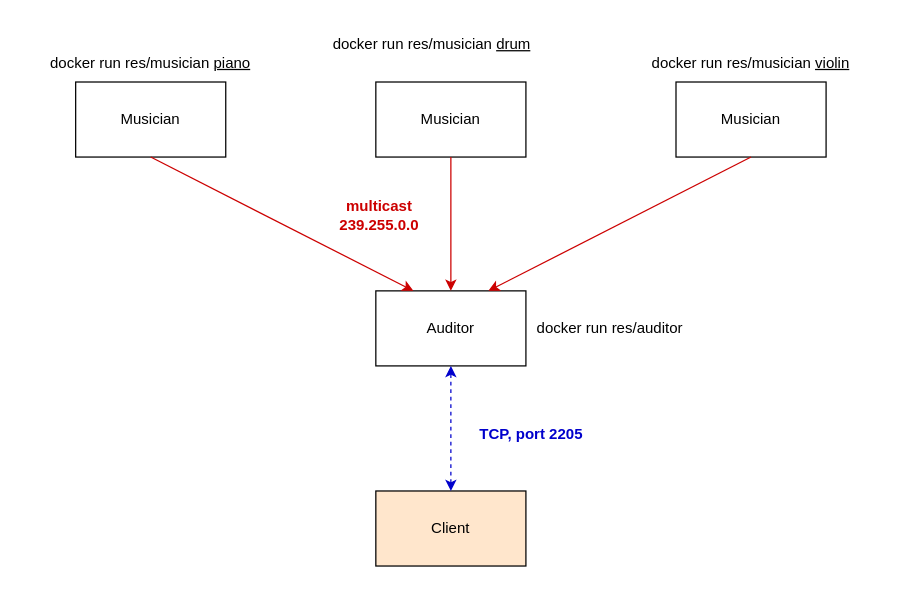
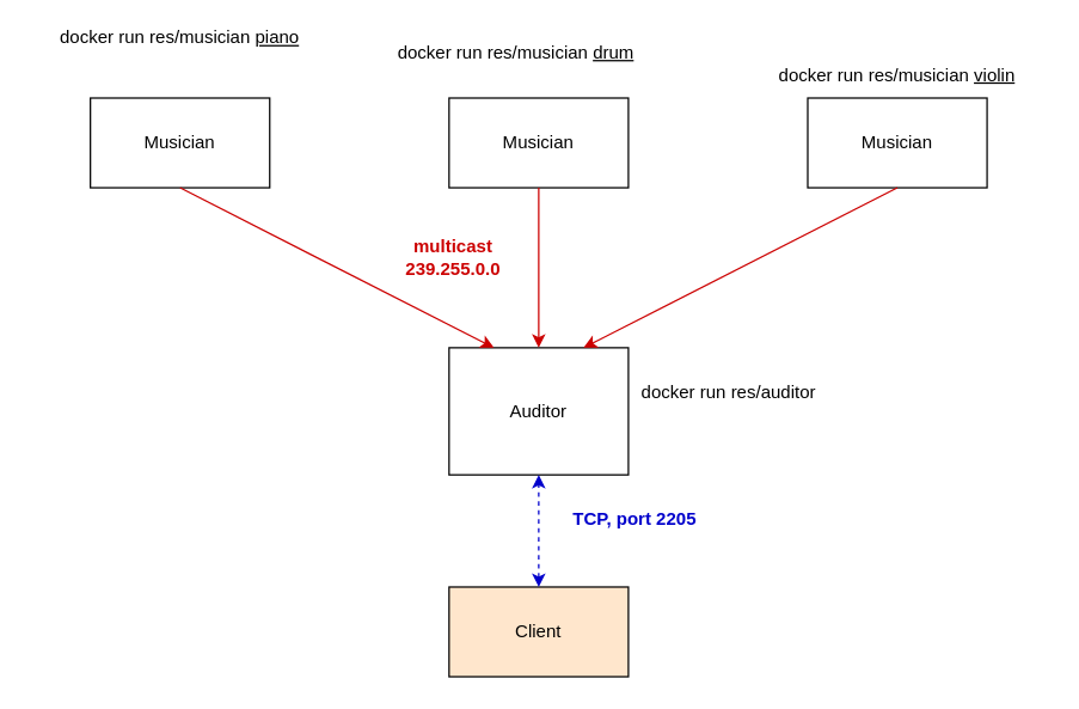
- <mxCell id="3" value="docker run res/musician &lt;u&gt;piano&lt;/u&gt;" style="text;html=1;strokeColor=none;fillColor=none;align=center;verticalAlign=middle;whiteSpace=wrap;rounded=0;" vertex="1" parent="1"><mxGeometry x="20" y="35" width="200" height="30" as="geometry" /></mxCell>
+ <mxCell id="3" value="docker run res/musician &lt;u&gt;piano&lt;/u&gt;" style="text;html=1;strokeColor=none;fillColor=none;align=center;verticalAlign=middle;whiteSpace=wrap;rounded=0;" vertex="1" parent="1"><mxGeometry x="20" y="10" width="200" height="30" as="geometry" /></mxCell>
- <mxCell id="4" value="&lt;div&gt;Auditor&lt;/div&gt;" style="rounded=0;whiteSpace=wrap;html=1;" vertex="1" parent="1"><mxGeometry x="300" y="232" width="120" height="60" as="geometry" /></mxCell>
+ <mxCell id="4" value="&lt;div&gt;Auditor&lt;/div&gt;" style="rounded=0;whiteSpace=wrap;html=1;" vertex="1" parent="1"><mxGeometry x="300" y="232" width="120" height="85" as="geometry" /></mxCell>
